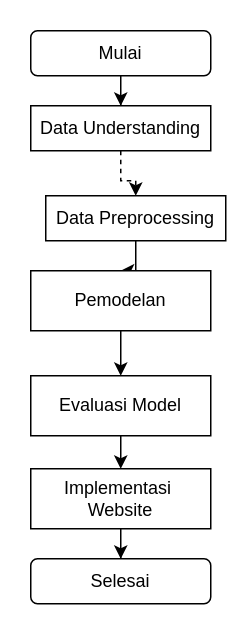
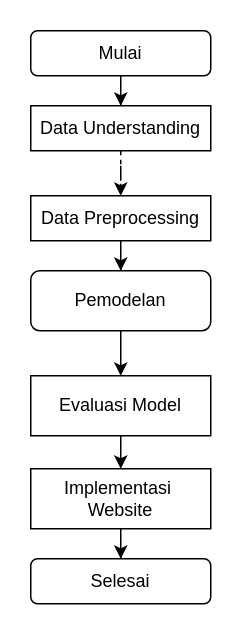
- <mxCell id="7" value="Data Preprocessing" style="whiteSpace=wrap;html=1;rounded=0;" parent="1" vertex="1"><mxGeometry x="30" y="130" width="120" height="30" as="geometry" /></mxCell>
+ <mxCell id="7" value="Data Preprocessing" style="whiteSpace=wrap;html=1;rounded=0;" parent="1" vertex="1"><mxGeometry x="20" y="130" width="120" height="30" as="geometry" /></mxCell>
- <mxCell id="9" value="Pemodelan" style="whiteSpace=wrap;html=1;rounded=0;" parent="1" vertex="1"><mxGeometry x="20" y="180" width="120" height="40" as="geometry" /></mxCell>
+ <mxCell id="9" value="Pemodelan" style="whiteSpace=wrap;html=1;rounded=1;" parent="1" vertex="1"><mxGeometry x="20" y="180" width="120" height="40" as="geometry" /></mxCell>
